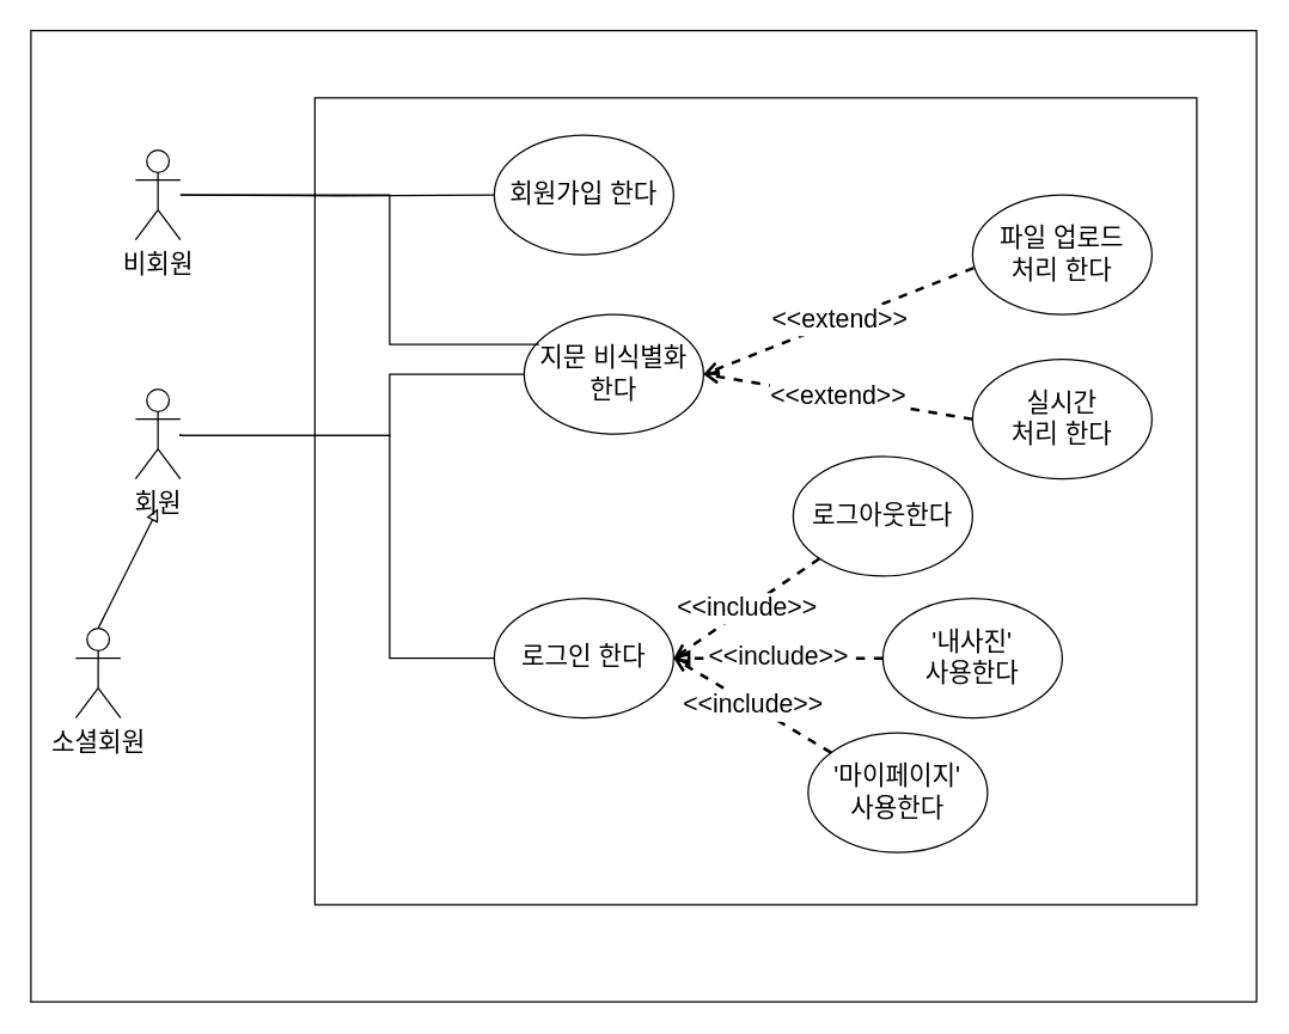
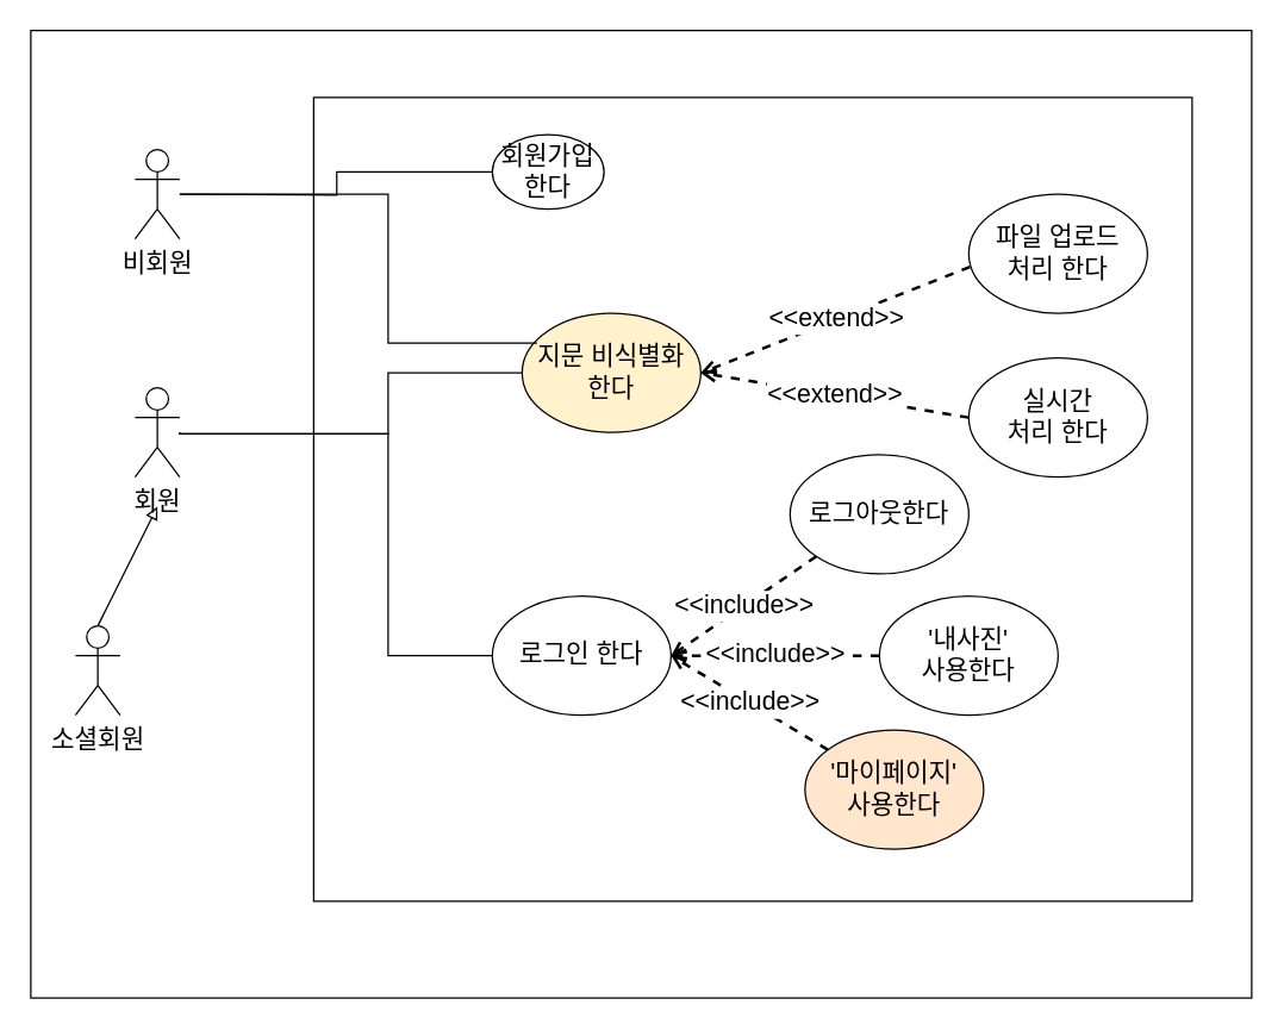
- <mxCell id="9" value="회원가입 한다" style="ellipse;whiteSpace=wrap;html=1;fontSize=17;" parent="1" vertex="1"><mxGeometry x="330" y="90" width="120" height="80" as="geometry" /></mxCell>
+ <mxCell id="9" value="회원가입 한다" style="ellipse;whiteSpace=wrap;html=1;fontSize=17;" parent="1" vertex="1"><mxGeometry x="330" y="90" width="75" height="50" as="geometry" /></mxCell>
- <mxCell id="14" value="지문 비식별화&lt;br&gt;한다" style="ellipse;whiteSpace=wrap;html=1;fontSize=17;" parent="1" vertex="1"><mxGeometry x="350" y="210" width="120" height="80" as="geometry" /></mxCell>
+ <mxCell id="14" value="지문 비식별화&lt;br&gt;한다" style="ellipse;whiteSpace=wrap;html=1;fontSize=17;fillColor=#fff2cc;" parent="1" vertex="1"><mxGeometry x="350" y="210" width="120" height="80" as="geometry" /></mxCell>
- <mxCell id="21" value="&amp;lt;&amp;lt;include&amp;gt;&amp;gt;" style="endArrow=block;dashed=1;html=1;strokeWidth=2;rounded=0;startArrow=none;startFill=0;endFill=0;exitX=0;exitY=0.5;exitDx=0;exitDy=0;fontSize=17;" parent="1" source="11" target="6" edge="1"><mxGeometry width="50" height="50" relative="1" as="geometry"><mxPoint x="660" y="300" as="sourcePoint" /><mxPoint x="450" y="440" as="targetPoint" /></mxGeometry></mxCell>
+ <mxCell id="21" value="&amp;lt;&amp;lt;include&amp;gt;&amp;gt;" style="endArrow=open;dashed=1;html=1;strokeWidth=2;rounded=0;startArrow=none;startFill=0;endFill=0;exitX=0;exitY=0.5;exitDx=0;exitDy=0;fontSize=17;" parent="1" source="11" target="6" edge="1"><mxGeometry width="50" height="50" relative="1" as="geometry"><mxPoint x="660" y="300" as="sourcePoint" /><mxPoint x="450" y="440" as="targetPoint" /></mxGeometry></mxCell>
- <mxCell id="10" value="'마이페이지'&lt;br&gt;사용한다" style="ellipse;whiteSpace=wrap;html=1;fontSize=17;" parent="1" vertex="1"><mxGeometry x="540" y="490" width="120" height="80" as="geometry" /></mxCell>
+ <mxCell id="10" value="'마이페이지'&lt;br&gt;사용한다" style="ellipse;whiteSpace=wrap;html=1;fontSize=17;fillColor=#ffe6cc;" parent="1" vertex="1"><mxGeometry x="540" y="490" width="120" height="80" as="geometry" /></mxCell>
